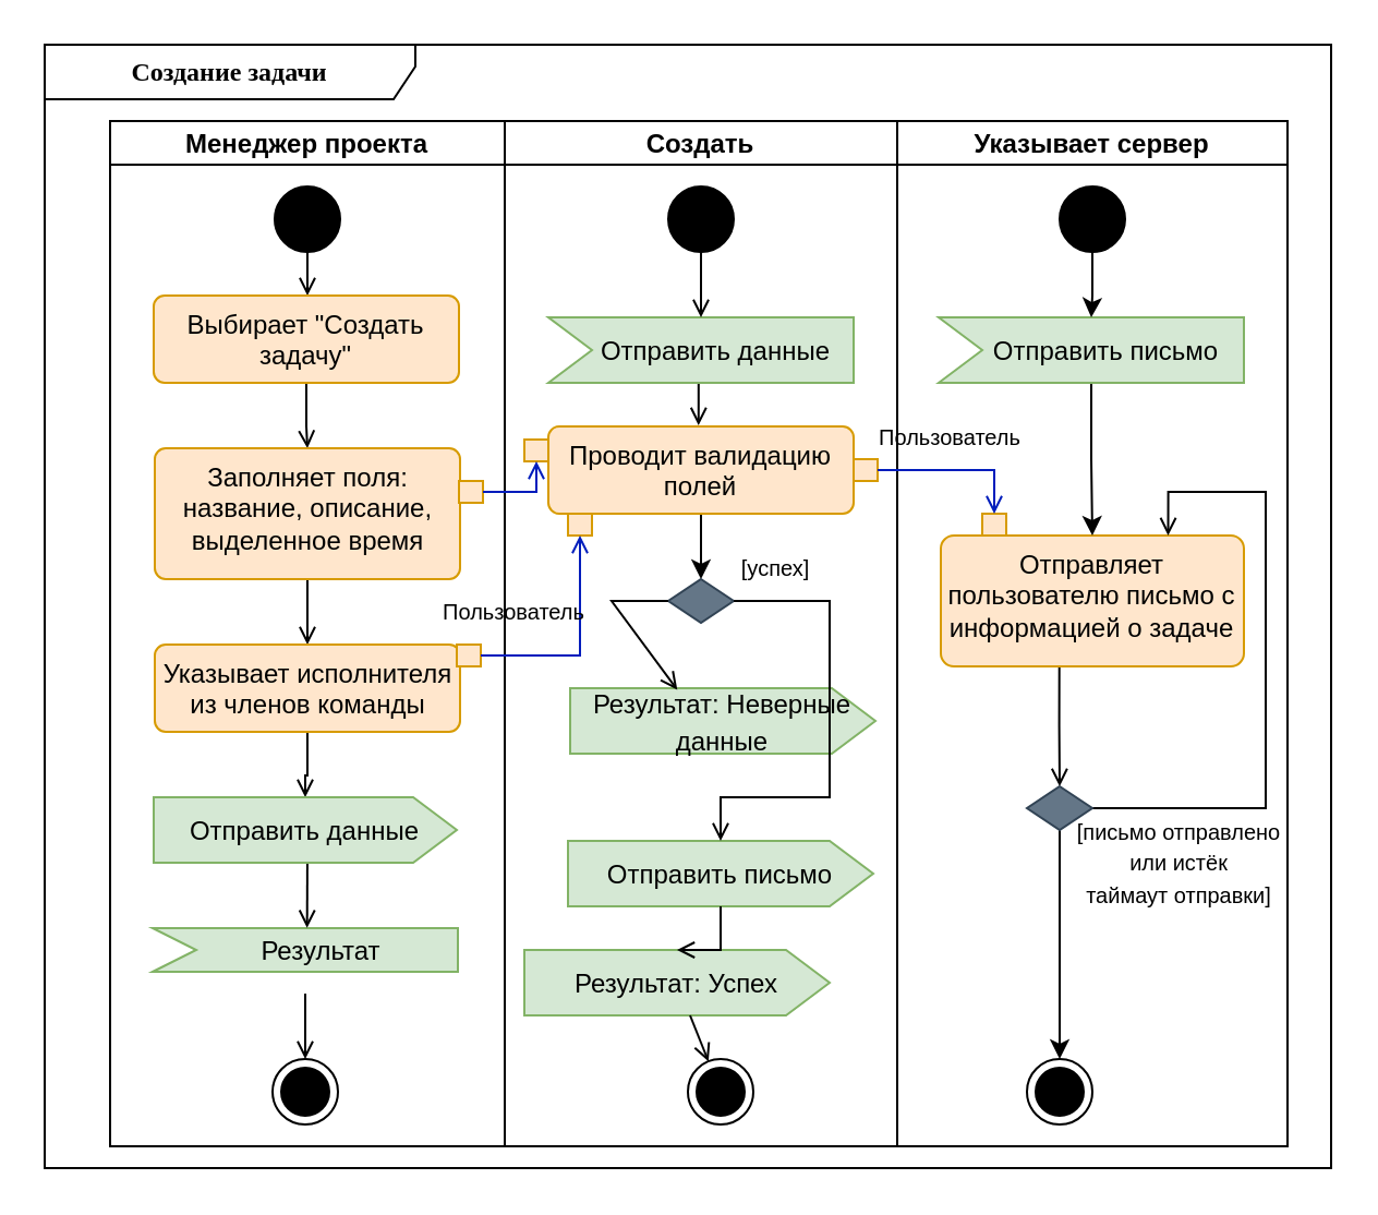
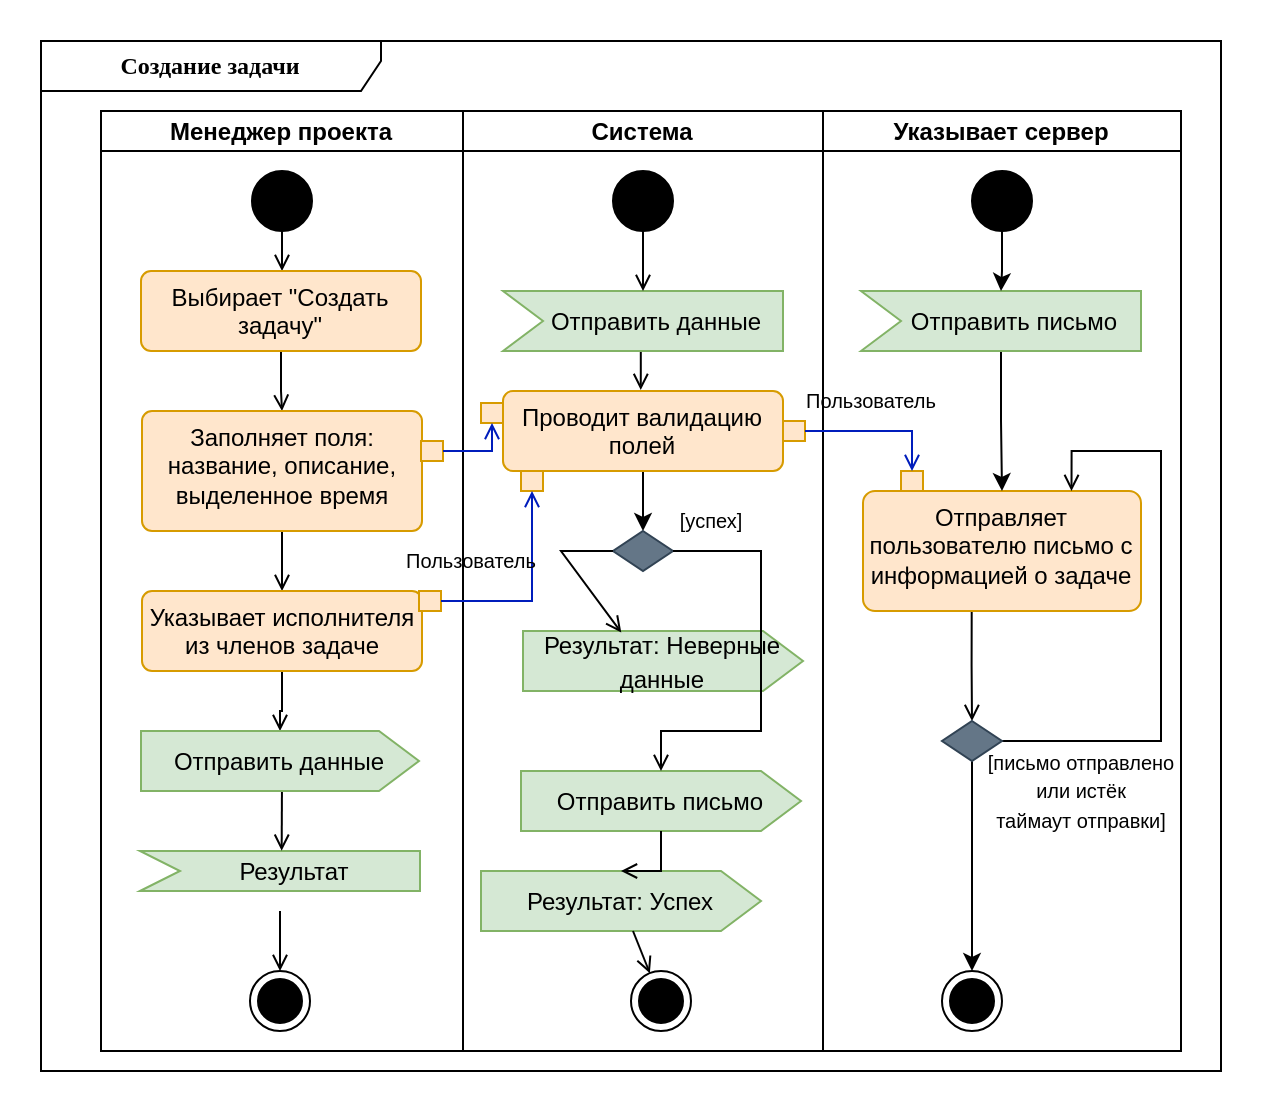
- <mxCell id="21" value="Создать" style="swimlane;swimlaneHead=0;swimlaneBody=0;fontStyle=1;strokeColor=inherit;connectable=0;fillColor=none;startSize=20;collapsible=0;recursiveResize=0;expand=0;" parent="4" vertex="1"><mxGeometry x="181" width="180" height="470" as="geometry"><mxRectangle width="180" height="470" as="alternateBounds" /></mxGeometry></mxCell>
+ <mxCell id="21" value="Система" style="swimlane;swimlaneHead=0;swimlaneBody=0;fontStyle=1;strokeColor=inherit;connectable=0;fillColor=none;startSize=20;collapsible=0;recursiveResize=0;expand=0;" parent="4" vertex="1"><mxGeometry x="181" width="180" height="470" as="geometry"><mxRectangle width="180" height="470" as="alternateBounds" /></mxGeometry></mxCell>
- <mxCell id="13" value="Указывает исполнителя из членов команды" style="html=1;align=center;verticalAlign=top;rounded=1;absoluteArcSize=1;arcSize=10;dashed=0;whiteSpace=wrap;fillColor=#ffe6cc;strokeColor=#d79b00;" parent="5" vertex="1"><mxGeometry x="20.5" y="240" width="140" height="40" as="geometry" /></mxCell>
+ <mxCell id="13" value="Указывает исполнителя из членов задаче" style="html=1;align=center;verticalAlign=top;rounded=1;absoluteArcSize=1;arcSize=10;dashed=0;whiteSpace=wrap;fillColor=#ffe6cc;strokeColor=#d79b00;" parent="5" vertex="1"><mxGeometry x="20.5" y="240" width="140" height="40" as="geometry" /></mxCell>
